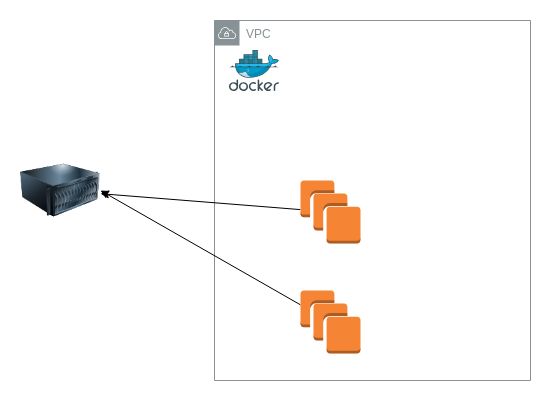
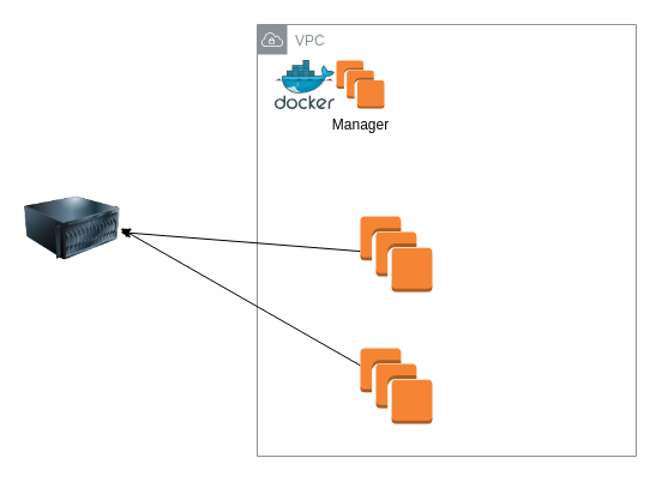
+ <mxCell id="5" value="Manager" style="outlineConnect=0;dashed=0;verticalLabelPosition=bottom;verticalAlign=top;align=center;html=1;shape=mxgraph.aws3.instances;fillColor=#F58534;gradientColor=none;" vertex="1" parent="1"><mxGeometry x="280" y="50" width="40" height="40" as="geometry" /></mxCell>
